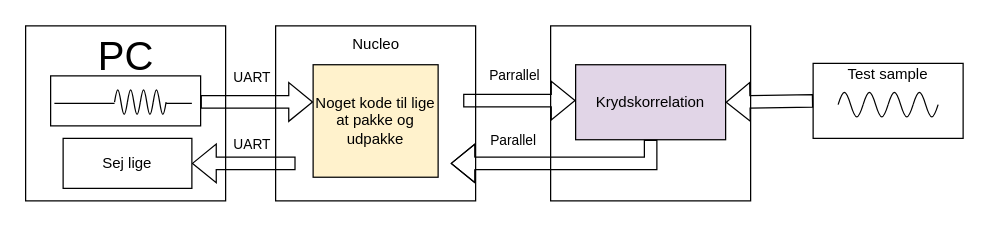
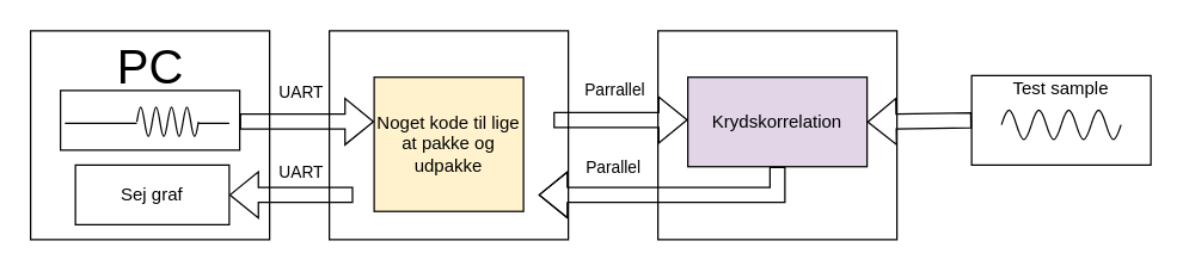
- <mxCell id="5" value="&lt;div&gt;Nucleo&lt;/div&gt;" style="text;html=1;align=center;verticalAlign=middle;resizable=0;points=[];autosize=1;strokeColor=none;fillColor=none;" vertex="1" parent="1"><mxGeometry x="270" y="20" width="60" height="30" as="geometry" /></mxCell>
- <mxCell id="33" value="Sej lige" style="rounded=0;whiteSpace=wrap;html=1;" vertex="1" parent="1"><mxGeometry x="50" y="110" width="103" height="40" as="geometry" /></mxCell>
+ <mxCell id="33" value="Sej graf" style="rounded=0;whiteSpace=wrap;html=1;" vertex="1" parent="1"><mxGeometry x="50" y="110" width="103" height="40" as="geometry" /></mxCell>
